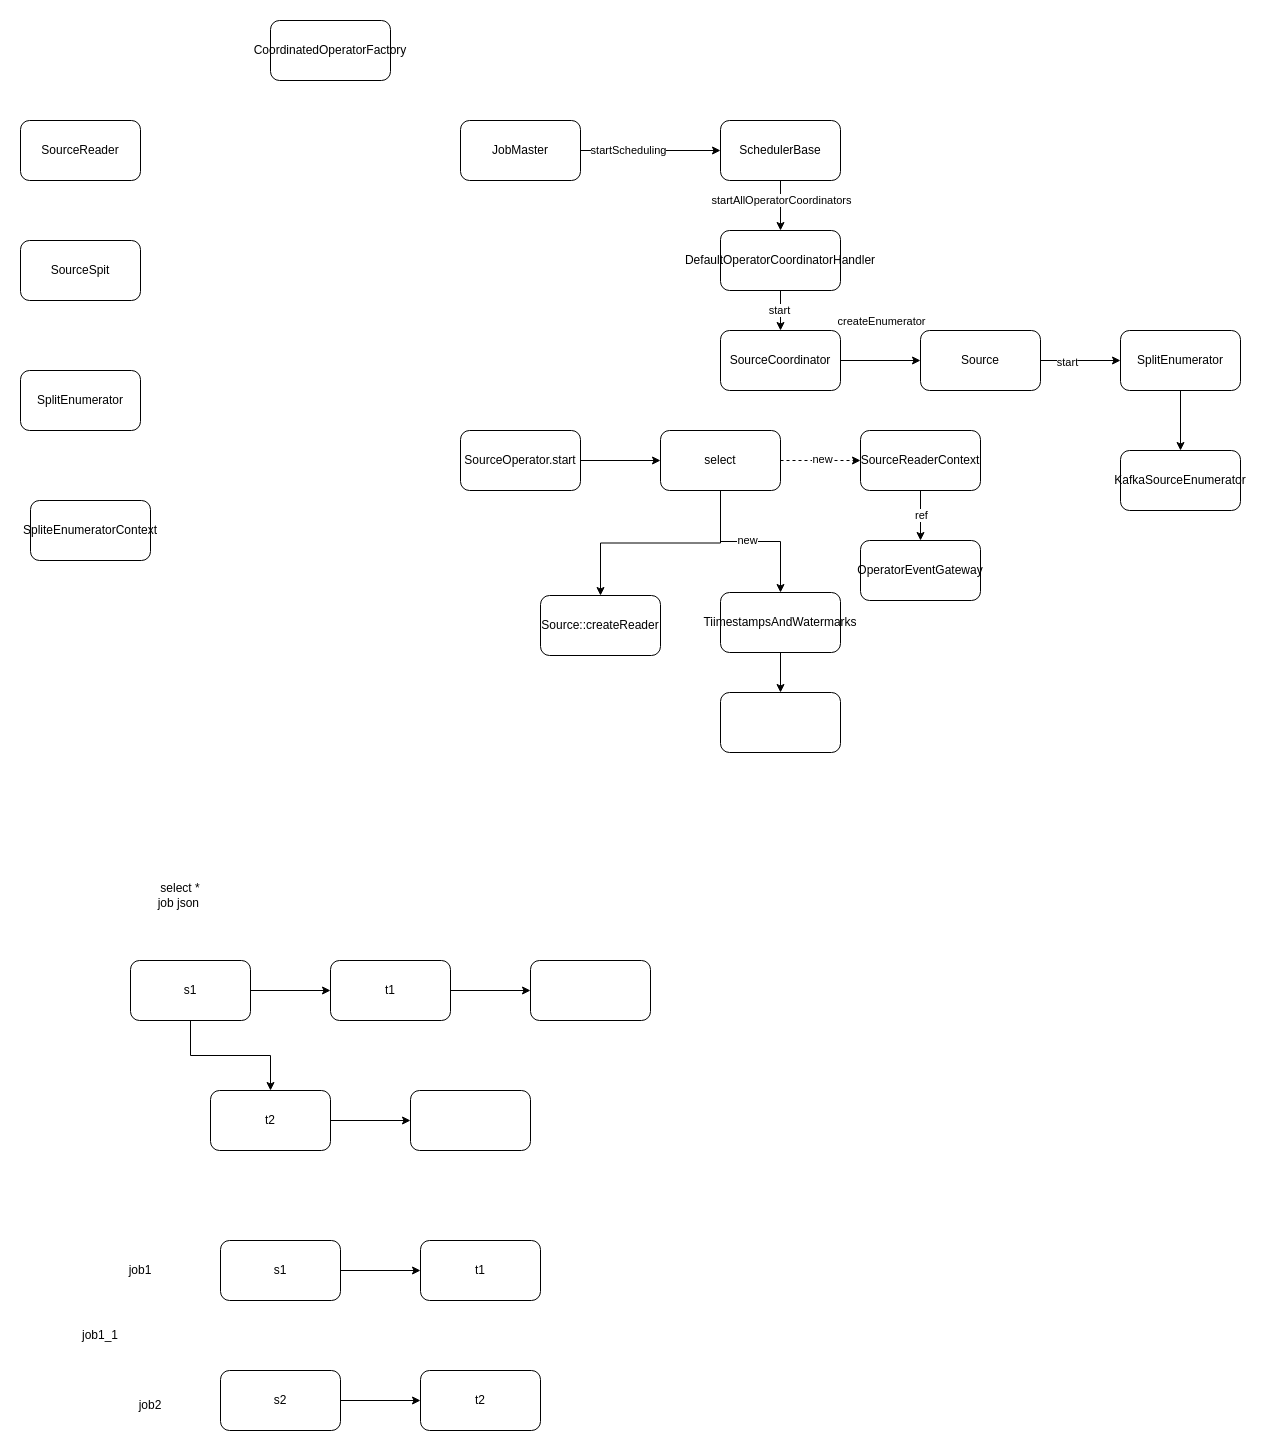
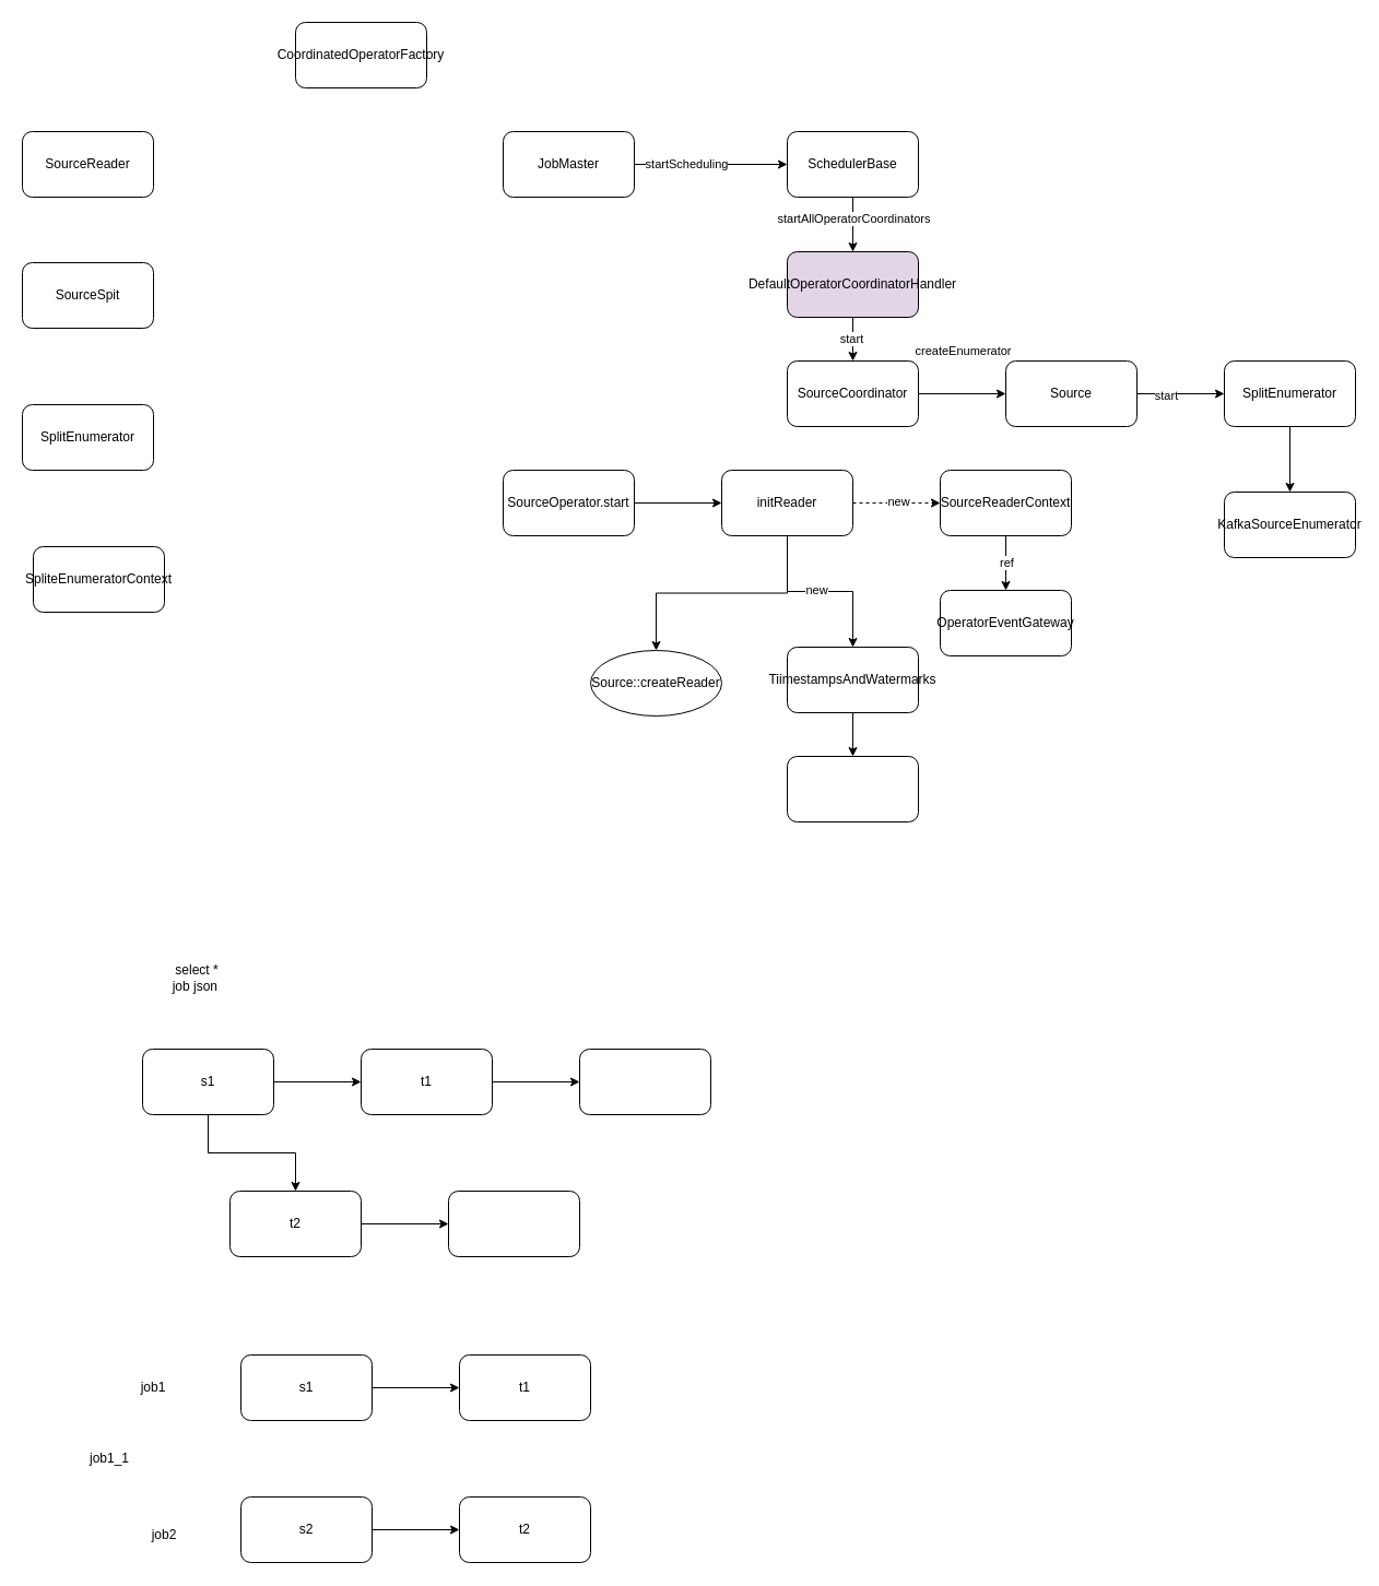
- <mxCell id="18" value="DefaultOperatorCoordinatorHandler" style="whiteSpace=wrap;html=1;rounded=1;" parent="1" vertex="1"><mxGeometry x="720" y="230" width="120" height="60" as="geometry" /></mxCell>
+ <mxCell id="18" value="DefaultOperatorCoordinatorHandler" style="whiteSpace=wrap;html=1;rounded=1;fillColor=#e1d5e7;" parent="1" vertex="1"><mxGeometry x="720" y="230" width="120" height="60" as="geometry" /></mxCell>
- <mxCell id="32" value="select" style="rounded=1;whiteSpace=wrap;html=1;" parent="1" vertex="1"><mxGeometry x="660" y="430" width="120" height="60" as="geometry" /></mxCell>
+ <mxCell id="32" value="initReader" style="rounded=1;whiteSpace=wrap;html=1;" parent="1" vertex="1"><mxGeometry x="660" y="430" width="120" height="60" as="geometry" /></mxCell>
- <mxCell id="40" value="Source::createReader" style="whiteSpace=wrap;html=1;rounded=1;" parent="1" vertex="1"><mxGeometry x="540" y="595" width="120" height="60" as="geometry" /></mxCell>
+ <mxCell id="40" value="Source::createReader" style="ellipse;whiteSpace=wrap;html=1;" parent="1" vertex="1"><mxGeometry x="540" y="595" width="120" height="60" as="geometry" /></mxCell>
